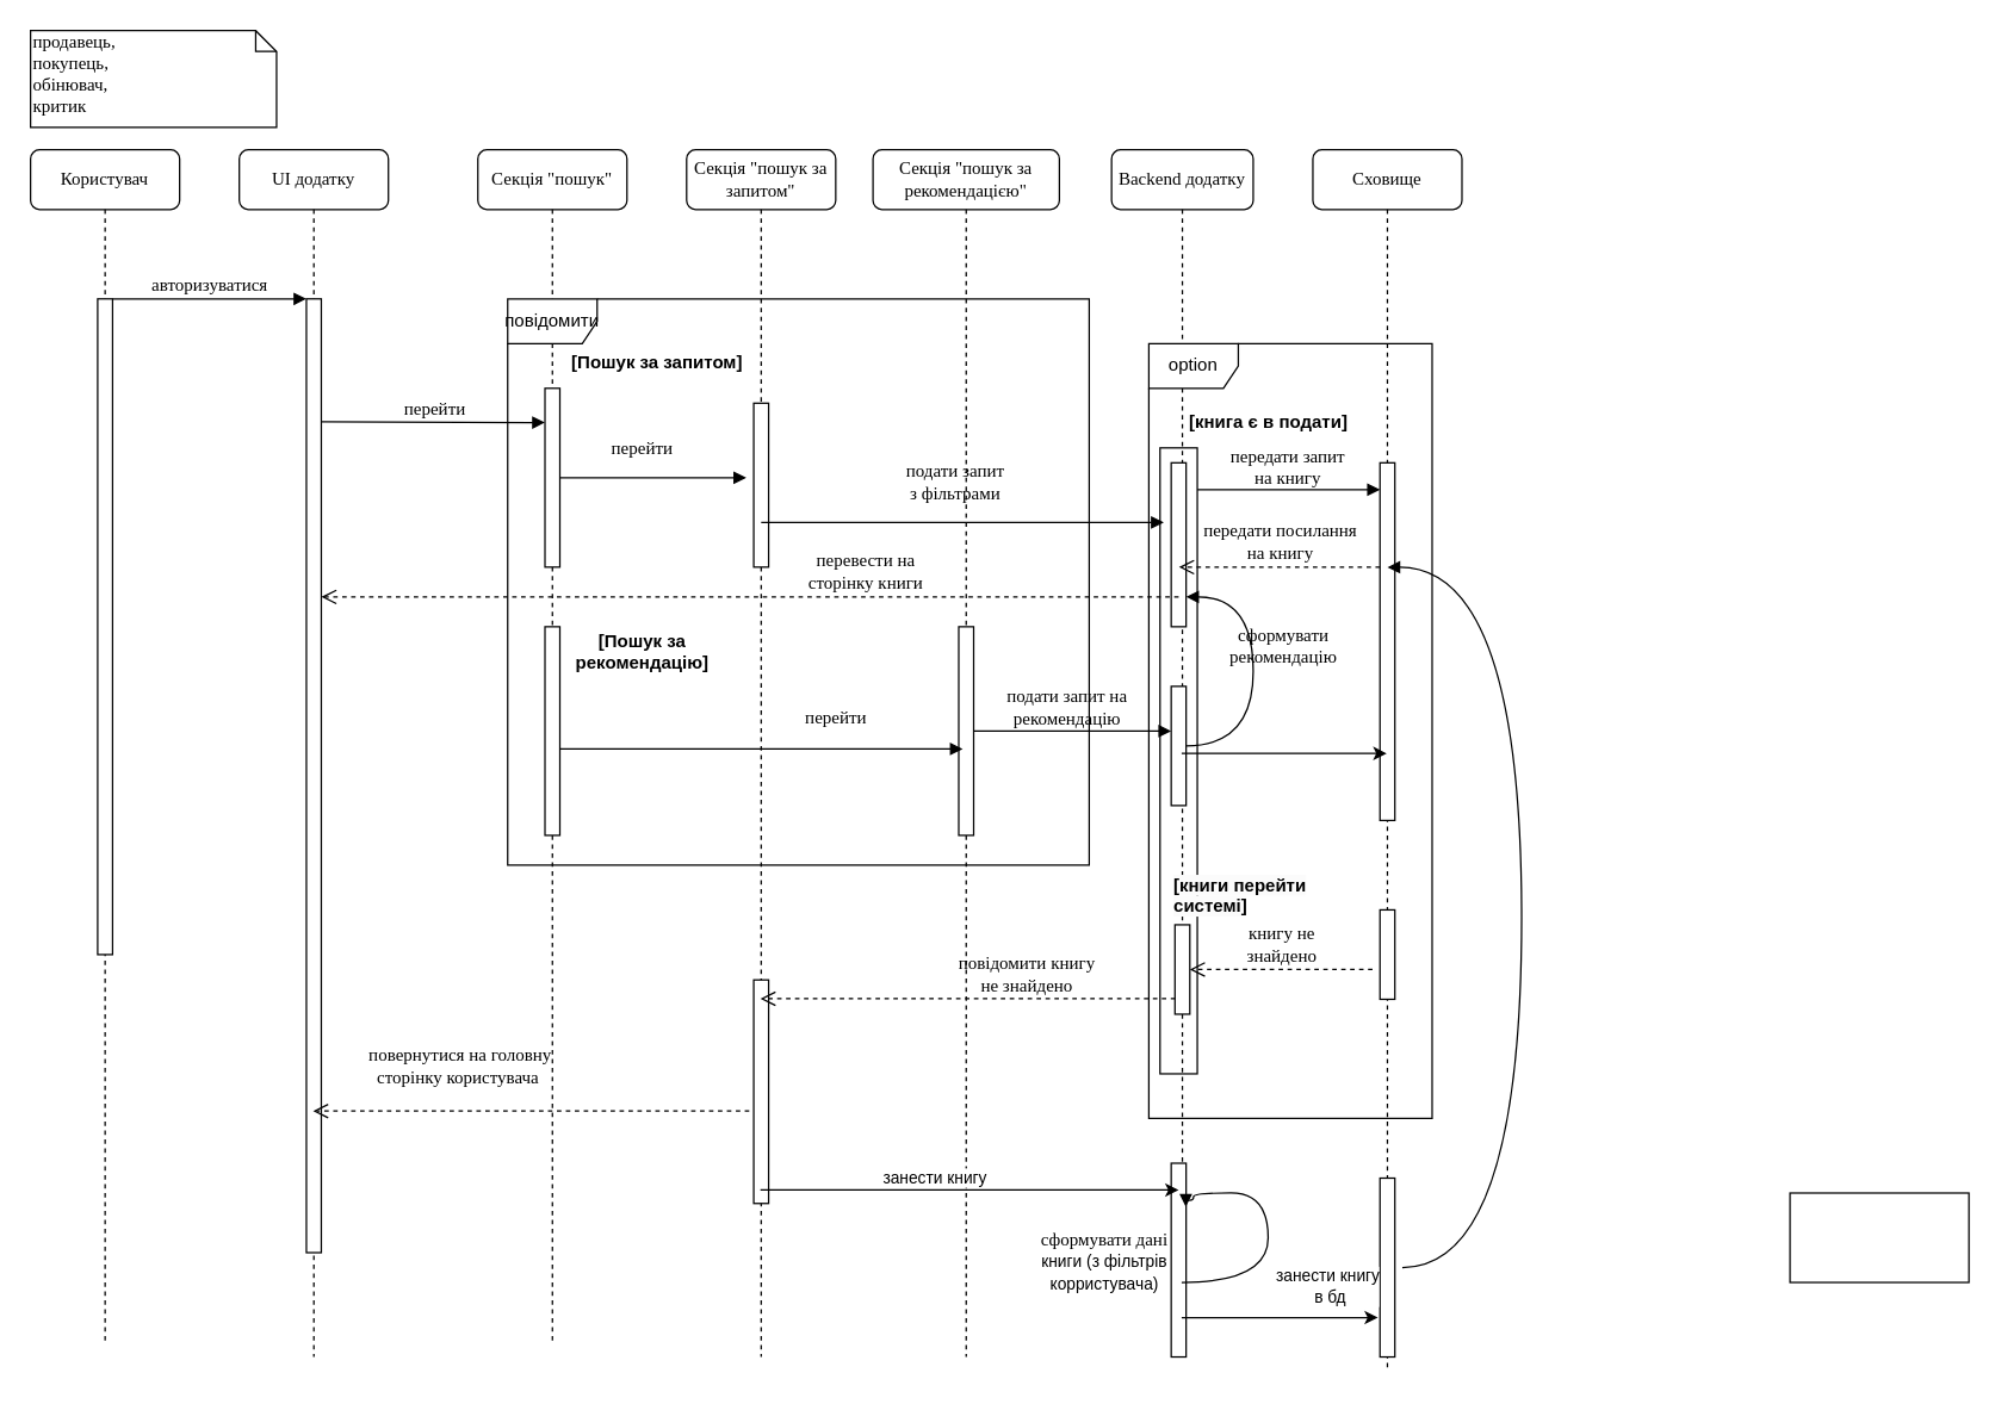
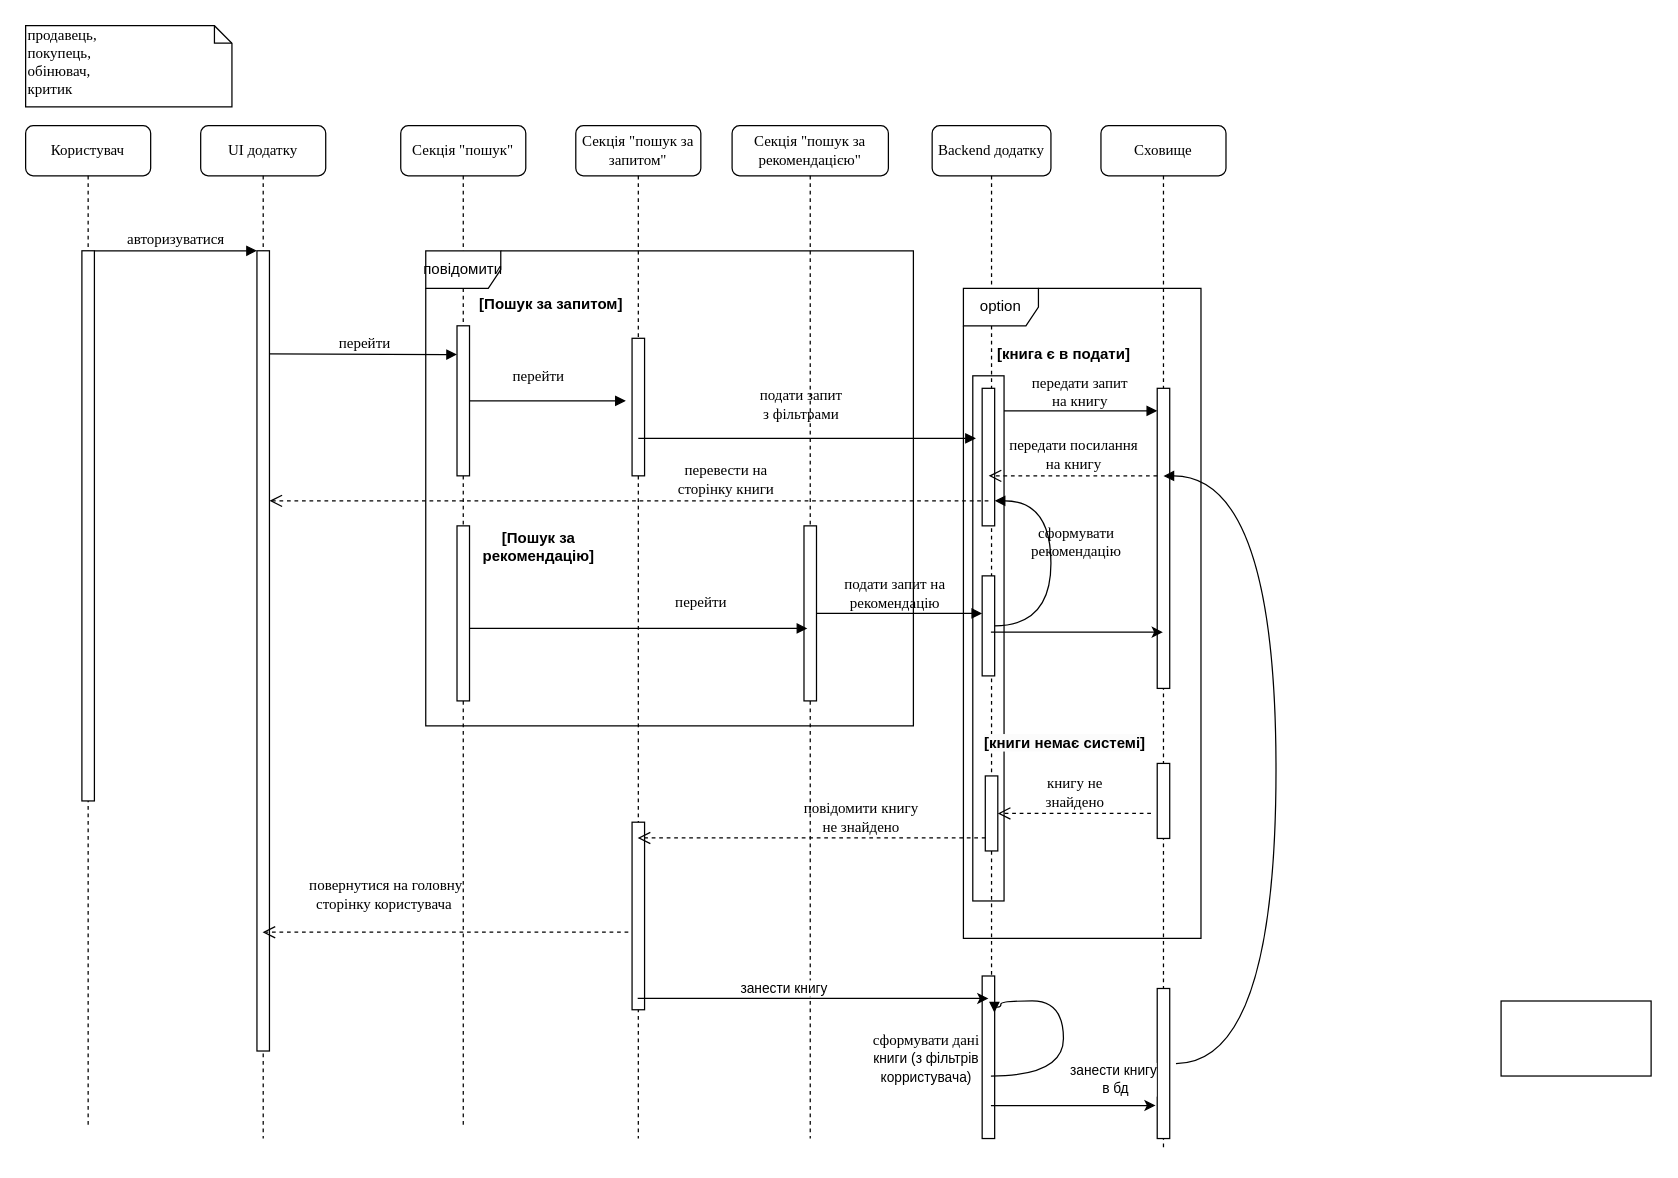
- <mxCell id="31" value="&lt;span style=&quot;color: rgb(0, 0, 0); font-family: Helvetica; font-size: 12px; font-style: normal; font-variant-ligatures: normal; font-variant-caps: normal; font-weight: 700; letter-spacing: normal; orphans: 2; text-align: center; text-indent: 0px; text-transform: none; widows: 2; word-spacing: 0px; -webkit-text-stroke-width: 0px; background-color: rgb(251, 251, 251); text-decoration-thickness: initial; text-decoration-style: initial; text-decoration-color: initial; float: none; display: inline !important;&quot;&gt;[книги перейти системі]&lt;/span&gt;" style="text;whiteSpace=wrap;html=1;" parent="1" vertex="1"><mxGeometry x="785" y="580" width="140" height="40" as="geometry" /></mxCell>
+ <mxCell id="31" value="&lt;span style=&quot;color: rgb(0, 0, 0); font-family: Helvetica; font-size: 12px; font-style: normal; font-variant-ligatures: normal; font-variant-caps: normal; font-weight: 700; letter-spacing: normal; orphans: 2; text-align: center; text-indent: 0px; text-transform: none; widows: 2; word-spacing: 0px; -webkit-text-stroke-width: 0px; background-color: rgb(251, 251, 251); text-decoration-thickness: initial; text-decoration-style: initial; text-decoration-color: initial; float: none; display: inline !important;&quot;&gt;[книги немає системі]&lt;/span&gt;" style="text;whiteSpace=wrap;html=1;" parent="1" vertex="1"><mxGeometry x="785" y="580" width="140" height="40" as="geometry" /></mxCell>
